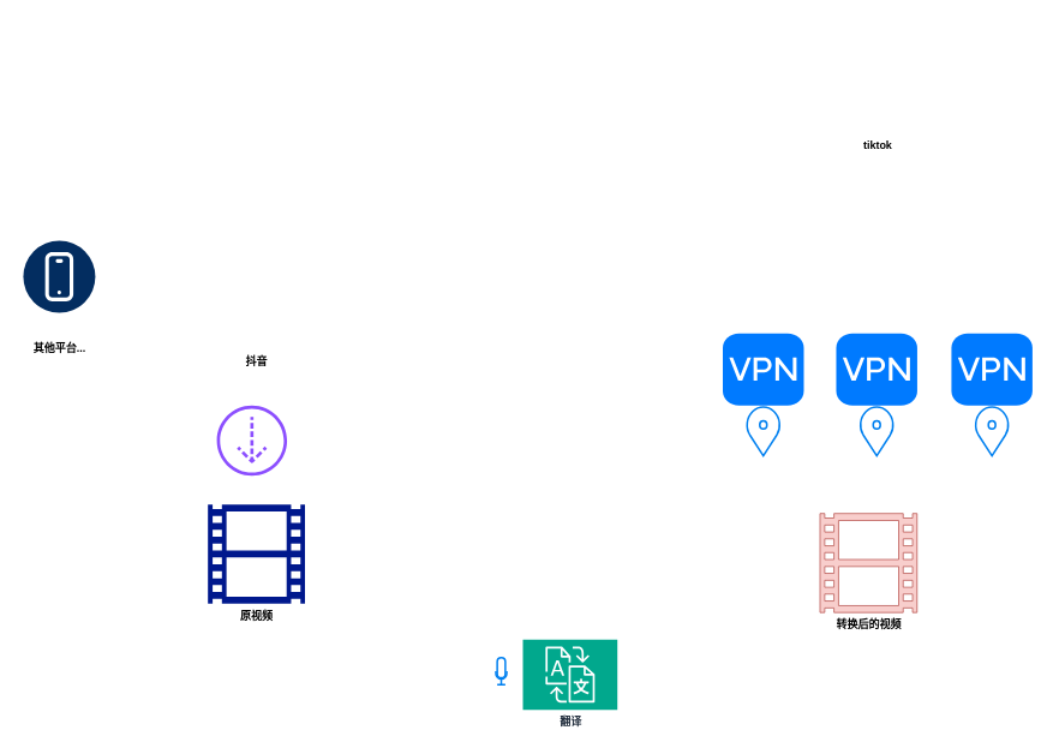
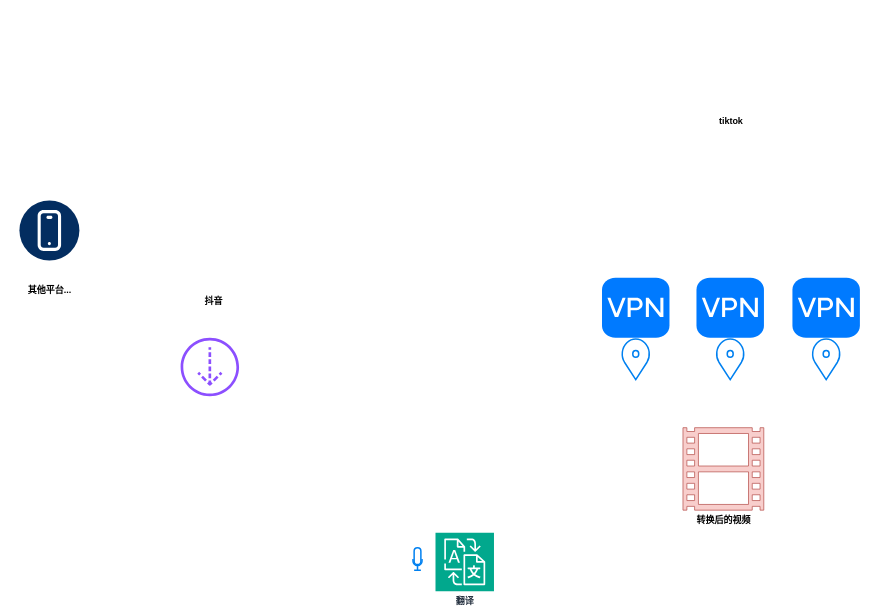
- <mxCell id="5" value="原视频" style="sketch=0;aspect=fixed;pointerEvents=1;shadow=0;dashed=0;html=1;strokeColor=none;labelPosition=center;verticalLabelPosition=bottom;verticalAlign=top;align=center;fillColor=#00188D;shape=mxgraph.mscae.general.video;fontStyle=1" vertex="1" parent="1"><mxGeometry x="230.1" y="560" width="107.8" height="110" as="geometry" /></mxCell>
- <mxCell id="15" value="翻译" style="sketch=0;points=[[0,0,0],[0.25,0,0],[0.5,0,0],[0.75,0,0],[1,0,0],[0,1,0],[0.25,1,0],[0.5,1,0],[0.75,1,0],[1,1,0],[0,0.25,0],[0,0.5,0],[0,0.75,0],[1,0.25,0],[1,0.5,0],[1,0.75,0]];outlineConnect=0;fontColor=#232F3E;fillColor=#01A88D;strokeColor=#ffffff;dashed=0;verticalLabelPosition=bottom;verticalAlign=top;align=center;html=1;fontSize=12;fontStyle=1;aspect=fixed;shape=mxgraph.aws4.resourceIcon;resIcon=mxgraph.aws4.translate;" vertex="1" parent="1"><mxGeometry x="580" y="710" width="105" height="78" as="geometry" /></mxCell>
+ <mxCell id="15" value="翻译" style="sketch=0;points=[[0,0,0],[0.25,0,0],[0.5,0,0],[0.75,0,0],[1,0,0],[0,1,0],[0.25,1,0],[0.5,1,0],[0.75,1,0],[1,1,0],[0,0.25,0],[0,0.5,0],[0,0.75,0],[1,0.25,0],[1,0.5,0],[1,0.75,0]];outlineConnect=0;fontColor=#232F3E;fillColor=#01A88D;strokeColor=#ffffff;dashed=0;verticalLabelPosition=bottom;verticalAlign=top;align=center;html=1;fontSize=12;fontStyle=1;aspect=fixed;shape=mxgraph.aws4.resourceIcon;resIcon=mxgraph.aws4.translate;" vertex="1" parent="1"><mxGeometry x="580" y="710" width="78" height="78" as="geometry" /></mxCell>
